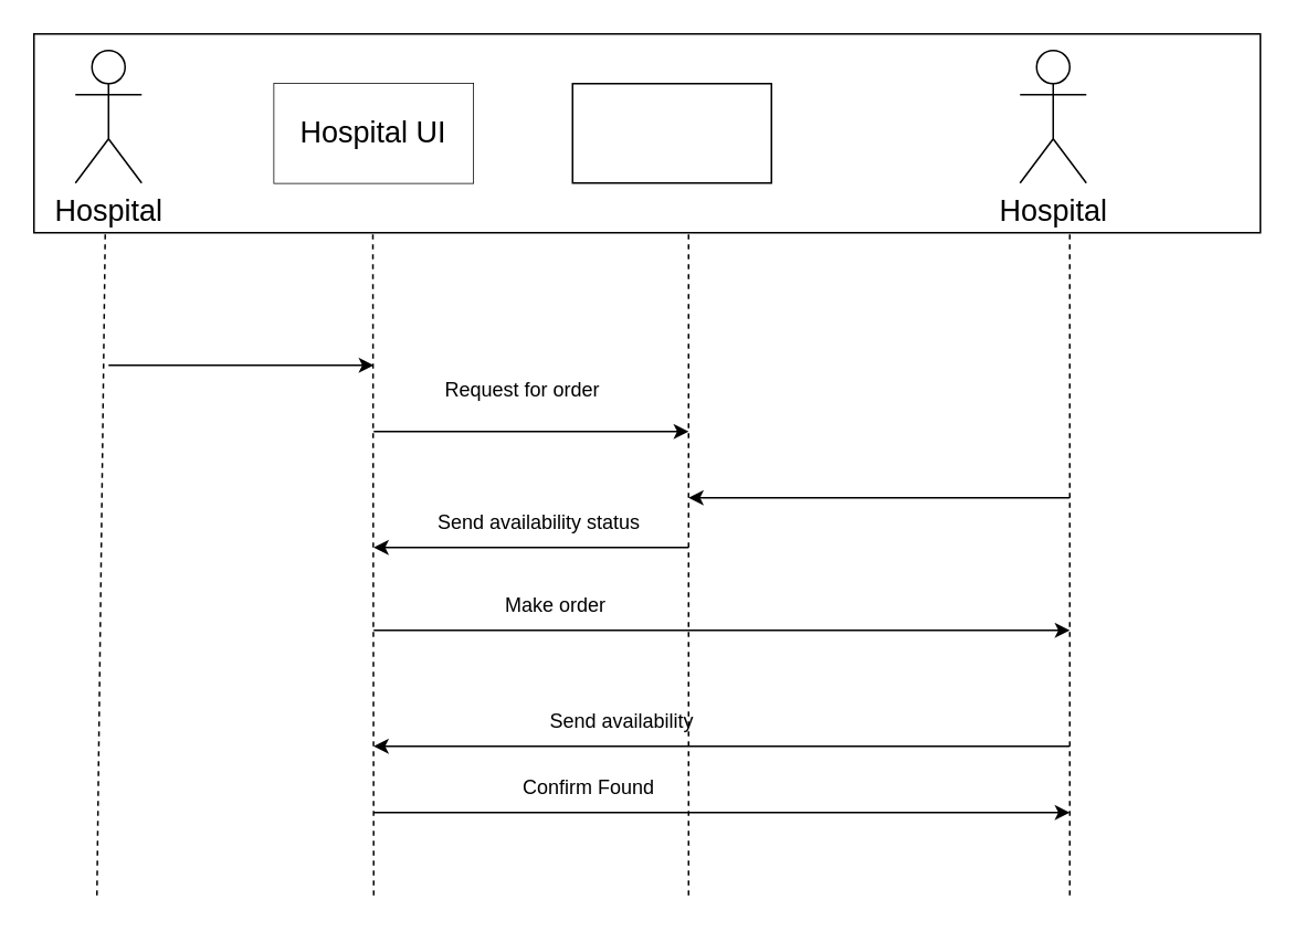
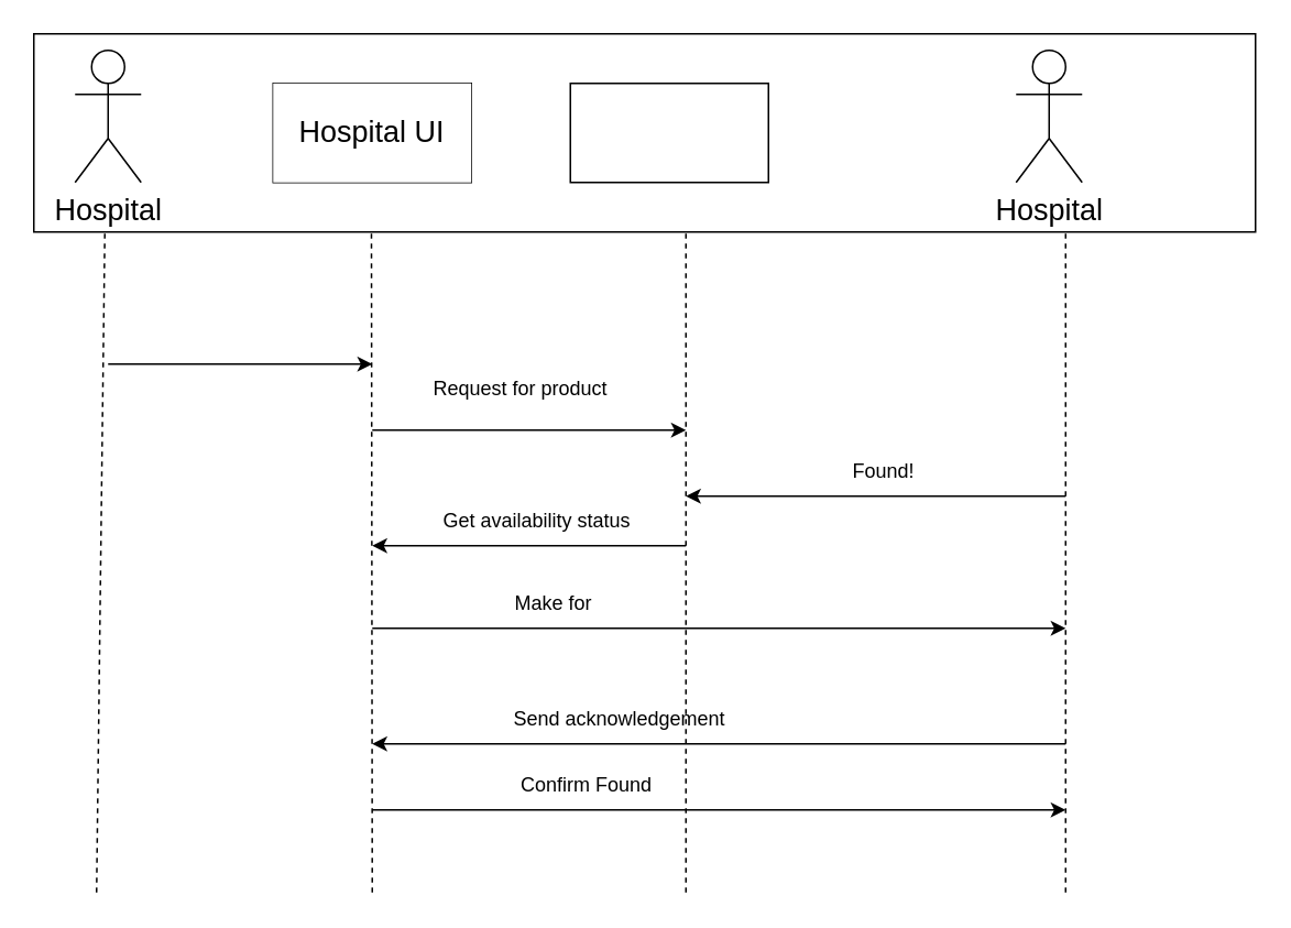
- <mxCell id="11" value="Request for order" style="text;html=1;strokeColor=none;fillColor=none;align=center;verticalAlign=middle;whiteSpace=wrap;rounded=0;" vertex="1" parent="1"><mxGeometry x="235" y="210" width="160" height="50" as="geometry" /></mxCell>
+ <mxCell id="11" value="Request for product" style="text;html=1;strokeColor=none;fillColor=none;align=center;verticalAlign=middle;whiteSpace=wrap;rounded=0;" vertex="1" parent="1"><mxGeometry x="235" y="210" width="160" height="50" as="geometry" /></mxCell>
+ <mxCell id="17" value="Found!" style="text;html=1;strokeColor=none;fillColor=none;align=center;verticalAlign=middle;whiteSpace=wrap;rounded=0;" vertex="1" parent="1"><mxGeometry x="455" y="260" width="160" height="50" as="geometry" /></mxCell>
- <mxCell id="15" value="Send availability status" style="text;html=1;strokeColor=none;fillColor=none;align=center;verticalAlign=middle;whiteSpace=wrap;rounded=0;" vertex="1" parent="1"><mxGeometry x="245" y="290" width="160" height="50" as="geometry" /></mxCell>
+ <mxCell id="15" value="Get availability status" style="text;html=1;strokeColor=none;fillColor=none;align=center;verticalAlign=middle;whiteSpace=wrap;rounded=0;" vertex="1" parent="1"><mxGeometry x="245" y="290" width="160" height="50" as="geometry" /></mxCell>
- <mxCell id="19" value="Make order" style="text;html=1;strokeColor=none;fillColor=none;align=center;verticalAlign=middle;whiteSpace=wrap;rounded=0;" vertex="1" parent="1"><mxGeometry x="255" y="340" width="160" height="50" as="geometry" /></mxCell>
+ <mxCell id="19" value="Make for" style="text;html=1;strokeColor=none;fillColor=none;align=center;verticalAlign=middle;whiteSpace=wrap;rounded=0;" vertex="1" parent="1"><mxGeometry x="255" y="340" width="160" height="50" as="geometry" /></mxCell>
- <mxCell id="20" value="Send availability" style="text;html=1;strokeColor=none;fillColor=none;align=center;verticalAlign=middle;whiteSpace=wrap;rounded=0;" vertex="1" parent="1"><mxGeometry x="295" y="410" width="160" height="50" as="geometry" /></mxCell>
+ <mxCell id="20" value="Send acknowledgement" style="text;html=1;strokeColor=none;fillColor=none;align=center;verticalAlign=middle;whiteSpace=wrap;rounded=0;" vertex="1" parent="1"><mxGeometry x="295" y="410" width="160" height="50" as="geometry" /></mxCell>
